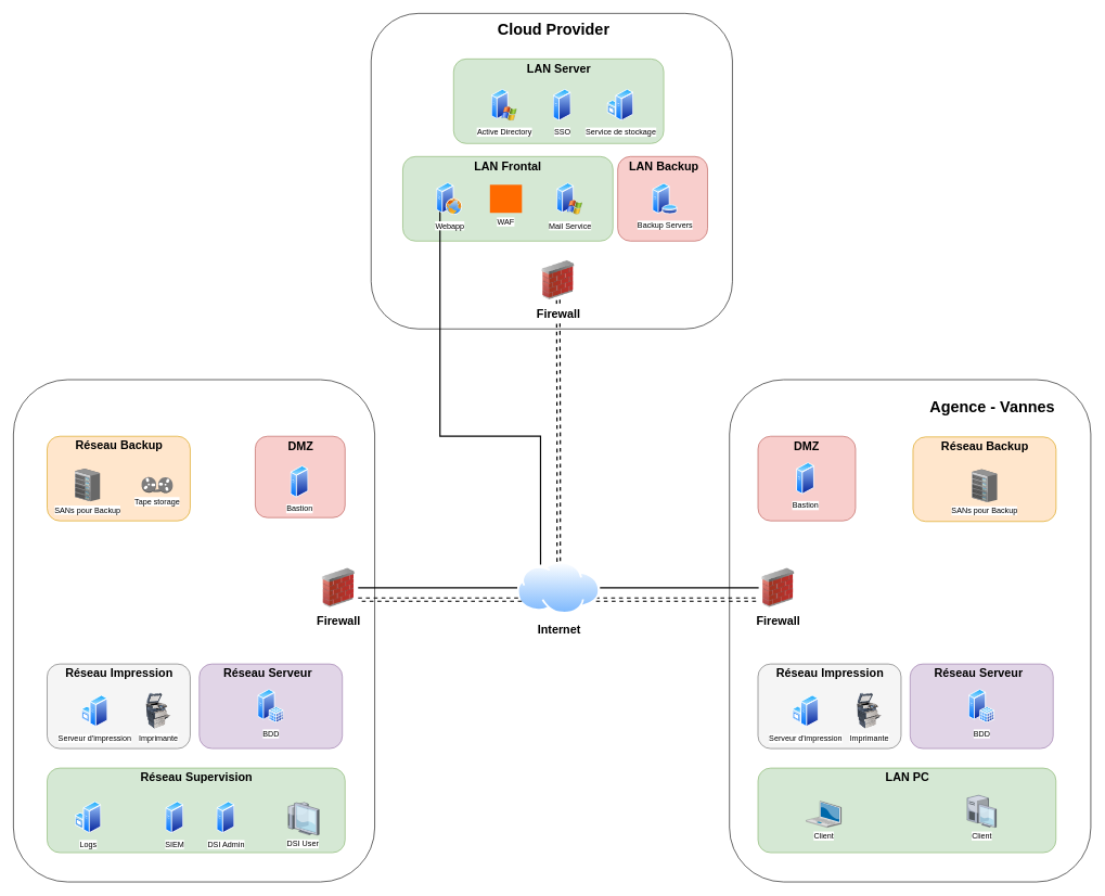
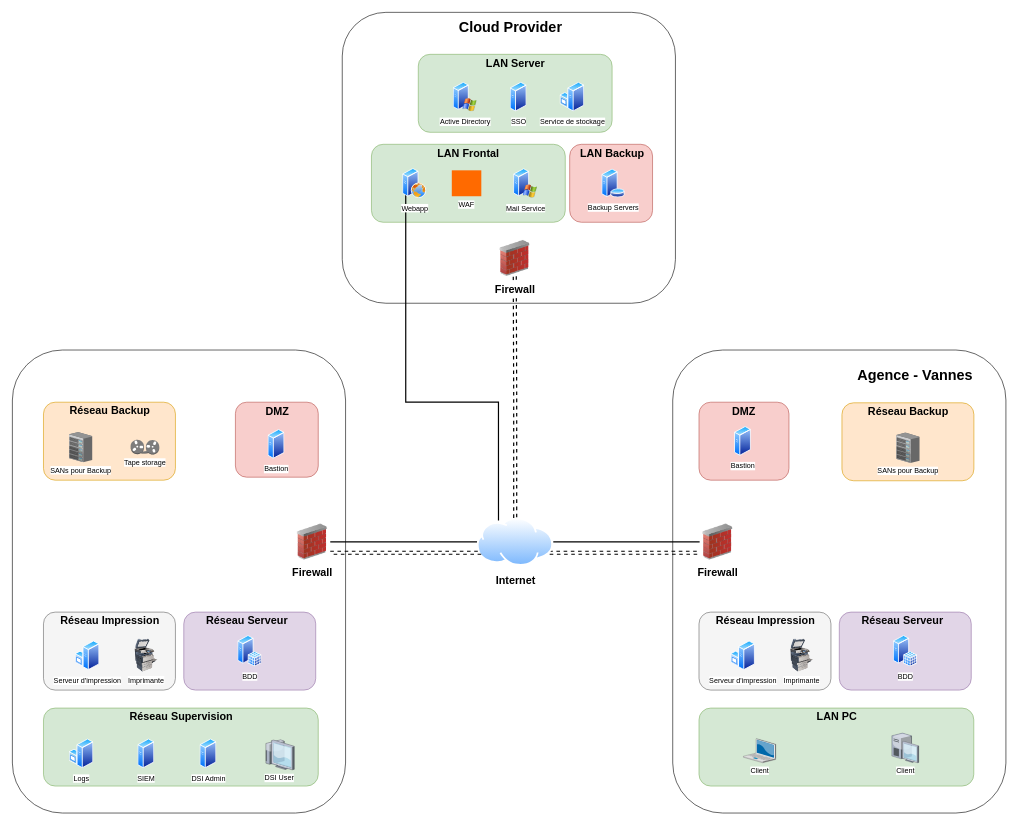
- <mxCell id="19" value="&lt;span&gt;SIEM&lt;/span&gt;" style="image;aspect=fixed;perimeter=ellipsePerimeter;html=1;align=center;shadow=0;dashed=0;spacingTop=3;image=img/lib/active_directory/generic_server.svg;" vertex="1" parent="1"><mxGeometry x="254.15" y="1231" width="28.0" height="50" as="geometry" /></mxCell>
+ <mxCell id="19" value="&lt;span&gt;SIEM&lt;/span&gt;" style="image;aspect=fixed;perimeter=ellipsePerimeter;html=1;align=center;shadow=0;dashed=0;spacingTop=3;image=img/lib/active_directory/generic_server.svg;" vertex="1" parent="1"><mxGeometry x="229.15" y="1231" width="28.0" height="50" as="geometry" /></mxCell>
